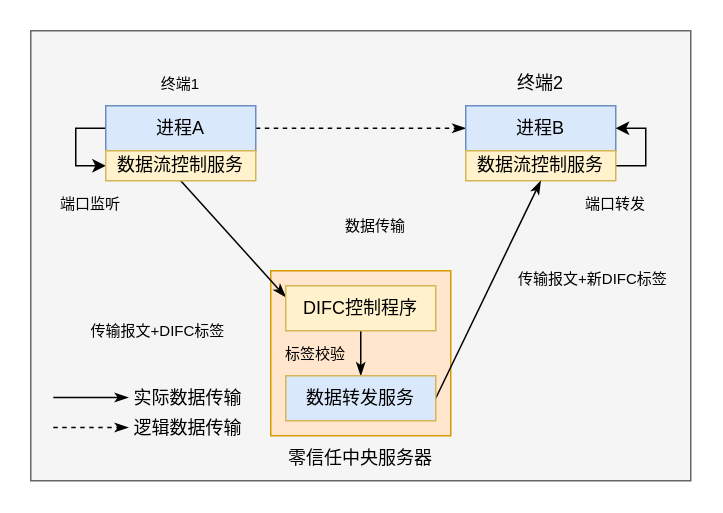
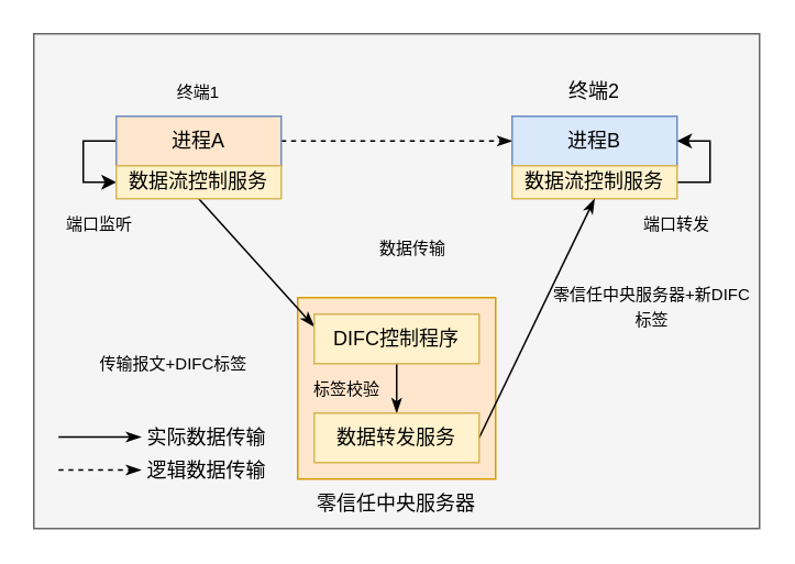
- <mxCell id="6" value="进程A" style="rounded=0;whiteSpace=wrap;html=1;fillColor=#dae8fc;strokeColor=#6c8ebf;" vertex="1" parent="1"><mxGeometry x="70" y="70" width="100" height="30" as="geometry" /></mxCell>
+ <mxCell id="6" value="进程A" style="rounded=0;whiteSpace=wrap;html=1;fillColor=#ffe6cc;strokeColor=#6c8ebf;" vertex="1" parent="1"><mxGeometry x="70" y="70" width="100" height="30" as="geometry" /></mxCell>
- <mxCell id="13" value="&lt;span style=&quot;font-size: 10px;&quot;&gt;传输报文+新DIFC标签&lt;/span&gt;" style="text;html=1;strokeColor=none;fillColor=none;align=center;verticalAlign=middle;whiteSpace=wrap;rounded=0;" vertex="1" parent="1"><mxGeometry x="330" y="170" width="130" height="30" as="geometry" /></mxCell>
+ <mxCell id="13" value="&lt;span style=&quot;font-size: 10px;&quot;&gt;零信任中央服务器+新DIFC标签&lt;/span&gt;" style="text;html=1;strokeColor=none;fillColor=none;align=center;verticalAlign=middle;whiteSpace=wrap;rounded=0;" vertex="1" parent="1"><mxGeometry x="330" y="170" width="130" height="30" as="geometry" /></mxCell>
- <mxCell id="20" value="数据转发服务" style="rounded=0;whiteSpace=wrap;html=1;fillColor=#dae8fc;strokeColor=#d6b656;" vertex="1" parent="1"><mxGeometry x="190" y="250" width="100" height="30" as="geometry" /></mxCell>
+ <mxCell id="20" value="数据转发服务" style="rounded=0;whiteSpace=wrap;html=1;fillColor=#fff2cc;strokeColor=#d6b656;" vertex="1" parent="1"><mxGeometry x="190" y="250" width="100" height="30" as="geometry" /></mxCell>
